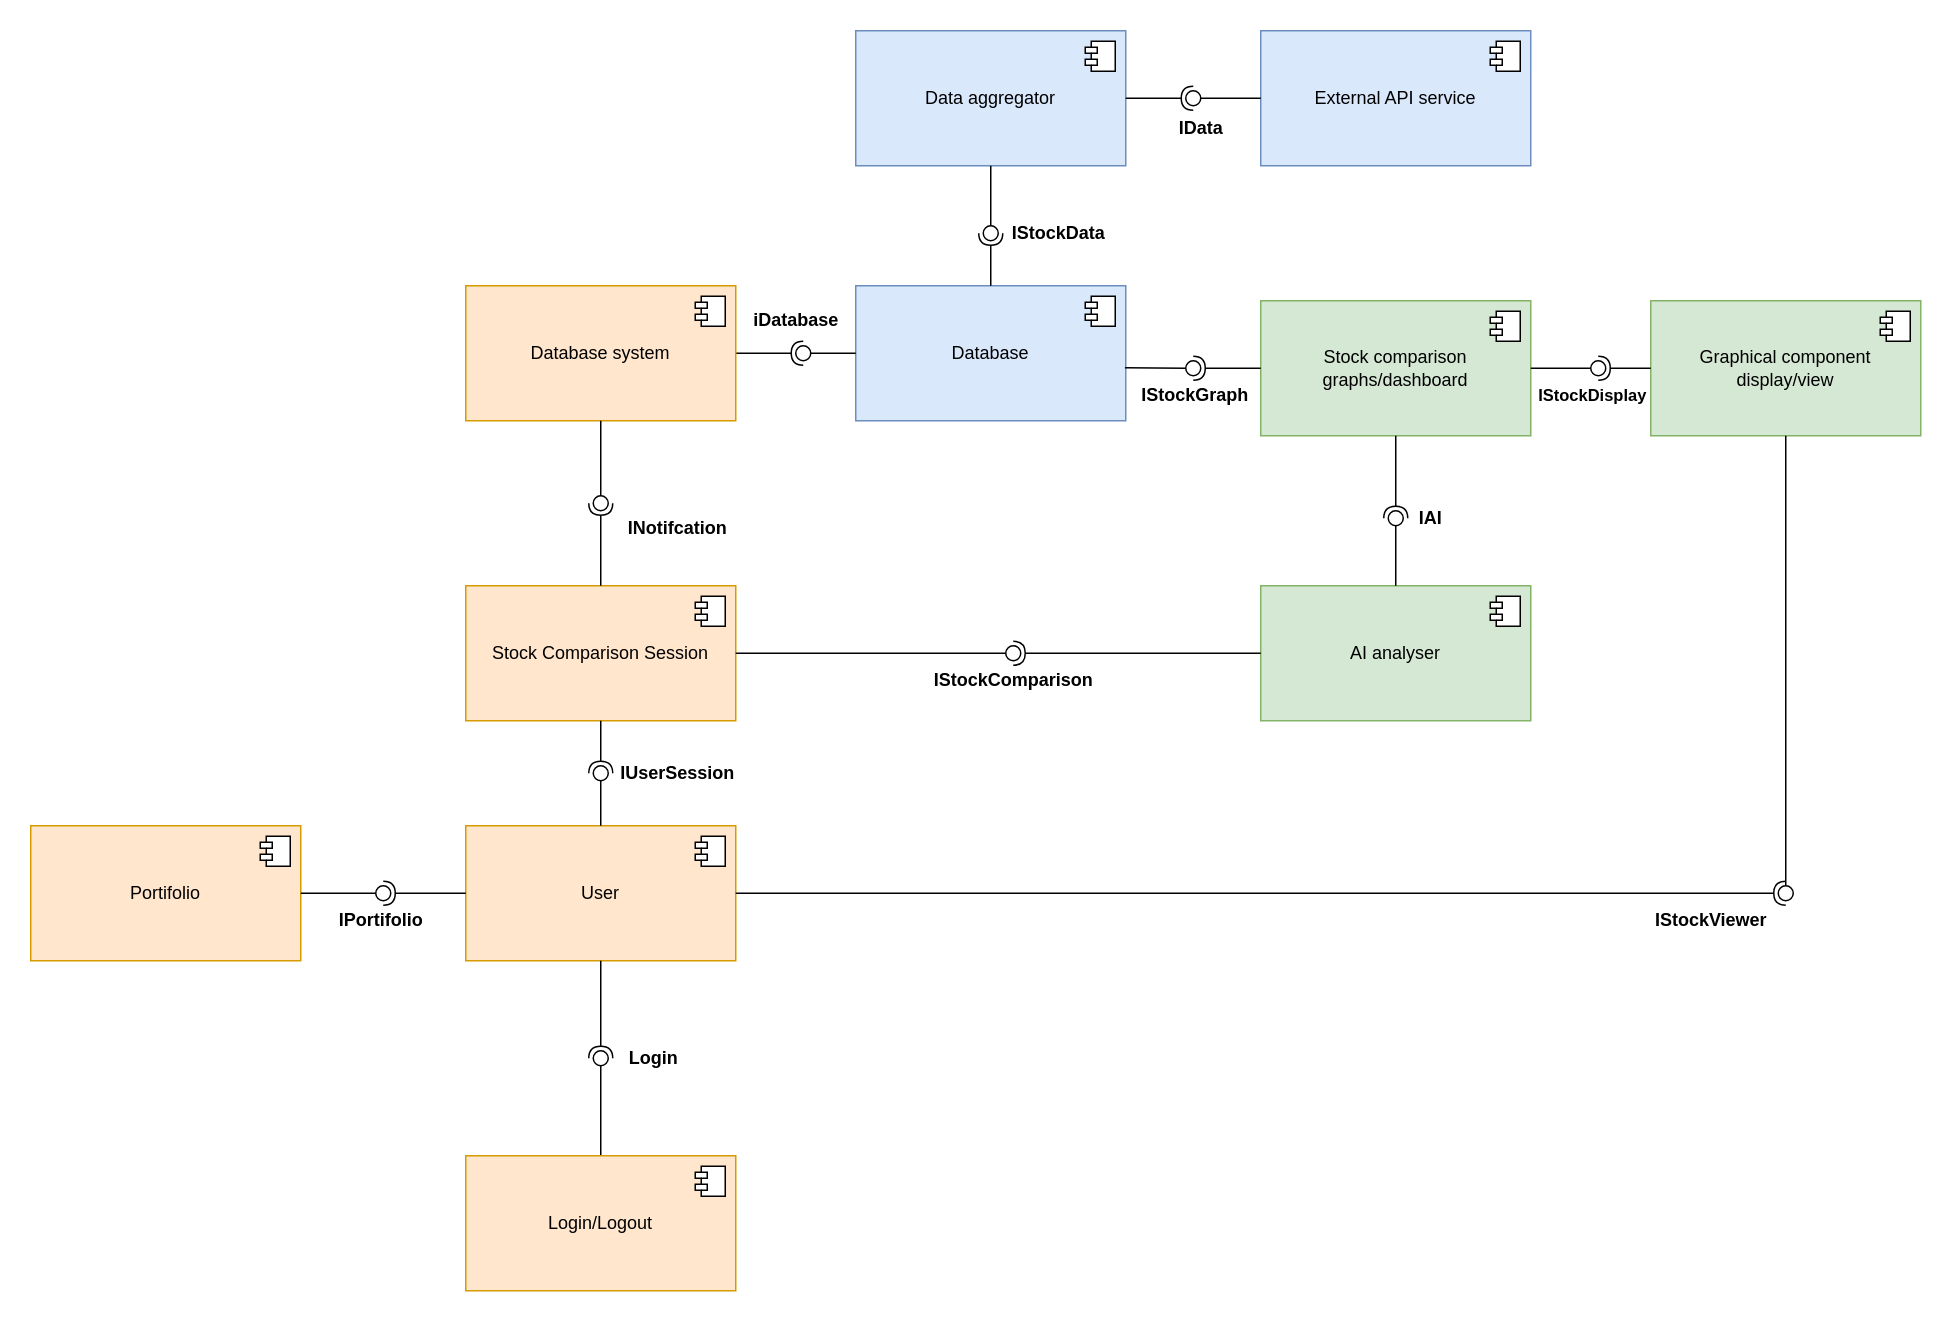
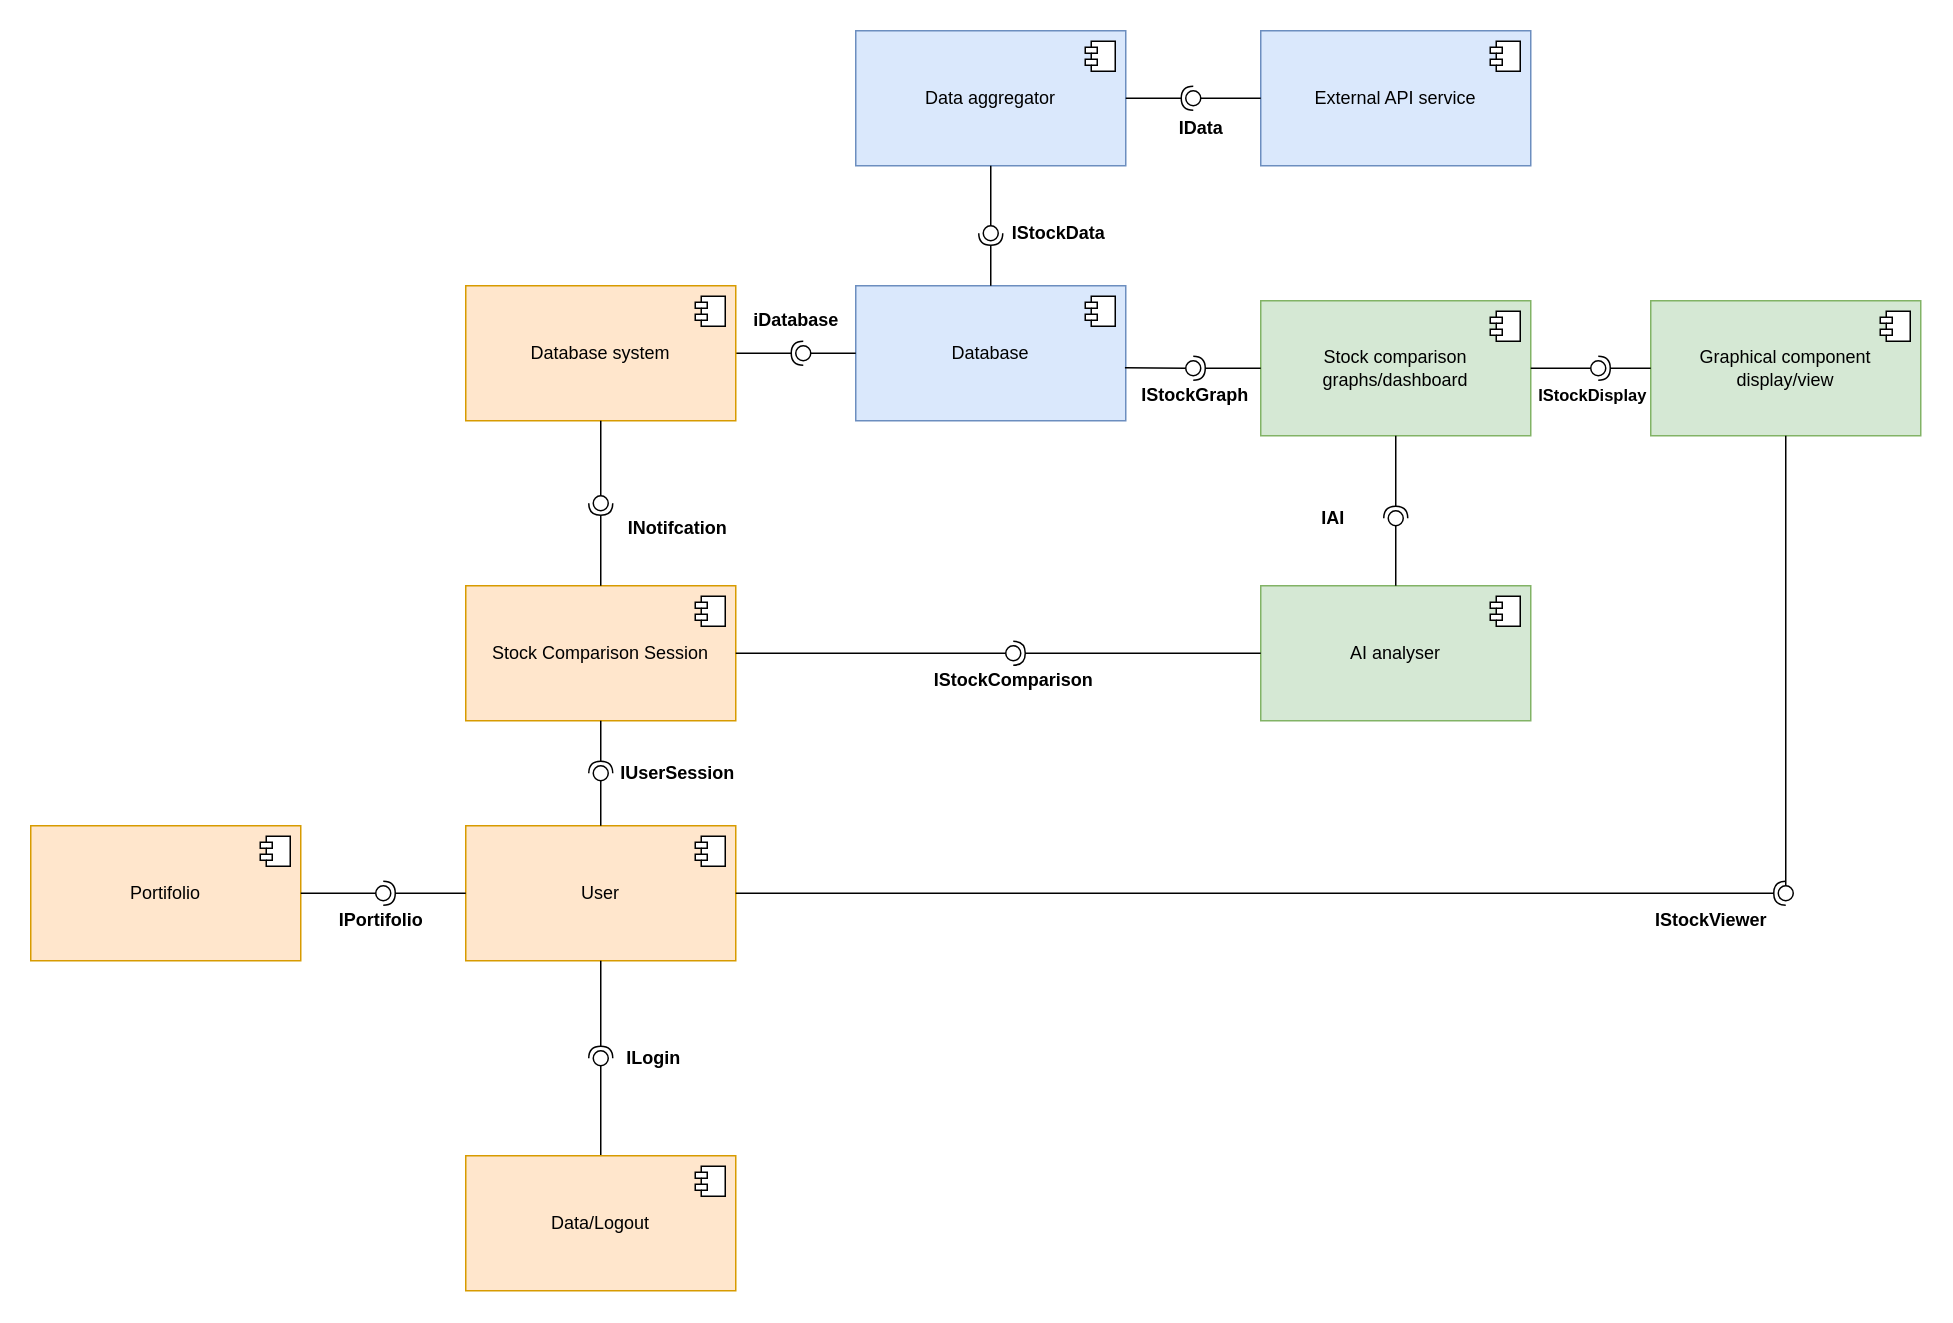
- <mxCell id="65" value="IAI" style="text;align=center;fontStyle=1;verticalAlign=middle;spacingLeft=3;spacingRight=3;strokeColor=none;rotatable=0;points=[[0,0.5],[1,0.5]];portConstraint=eastwest;html=1;" parent="1" vertex="1"><mxGeometry x="935" y="332" width="35" height="26" as="geometry" /></mxCell>
+ <mxCell id="65" value="IAI" style="text;align=center;fontStyle=1;verticalAlign=middle;spacingLeft=3;spacingRight=3;strokeColor=none;rotatable=0;points=[[0,0.5],[1,0.5]];portConstraint=eastwest;html=1;" parent="1" vertex="1"><mxGeometry x="870" y="332" width="35" height="26" as="geometry" /></mxCell>
- <mxCell id="68" value="Login" style="text;align=center;fontStyle=1;verticalAlign=middle;spacingLeft=3;spacingRight=3;strokeColor=none;rotatable=0;points=[[0,0.5],[1,0.5]];portConstraint=eastwest;html=1;" parent="1" vertex="1"><mxGeometry x="395" y="692" width="80" height="26" as="geometry" /></mxCell>
+ <mxCell id="68" value="ILogin" style="text;align=center;fontStyle=1;verticalAlign=middle;spacingLeft=3;spacingRight=3;strokeColor=none;rotatable=0;points=[[0,0.5],[1,0.5]];portConstraint=eastwest;html=1;" parent="1" vertex="1"><mxGeometry x="395" y="692" width="80" height="26" as="geometry" /></mxCell>
- <mxCell id="61" value="Login/Logout" style="html=1;dropTarget=0;whiteSpace=wrap;fillColor=#ffe6cc;strokeColor=#d79b00;" parent="1" vertex="1"><mxGeometry x="310" y="770" width="180" height="90" as="geometry" /></mxCell>
+ <mxCell id="61" value="Data/Logout" style="html=1;dropTarget=0;whiteSpace=wrap;fillColor=#ffe6cc;strokeColor=#d79b00;" parent="1" vertex="1"><mxGeometry x="310" y="770" width="180" height="90" as="geometry" /></mxCell>
